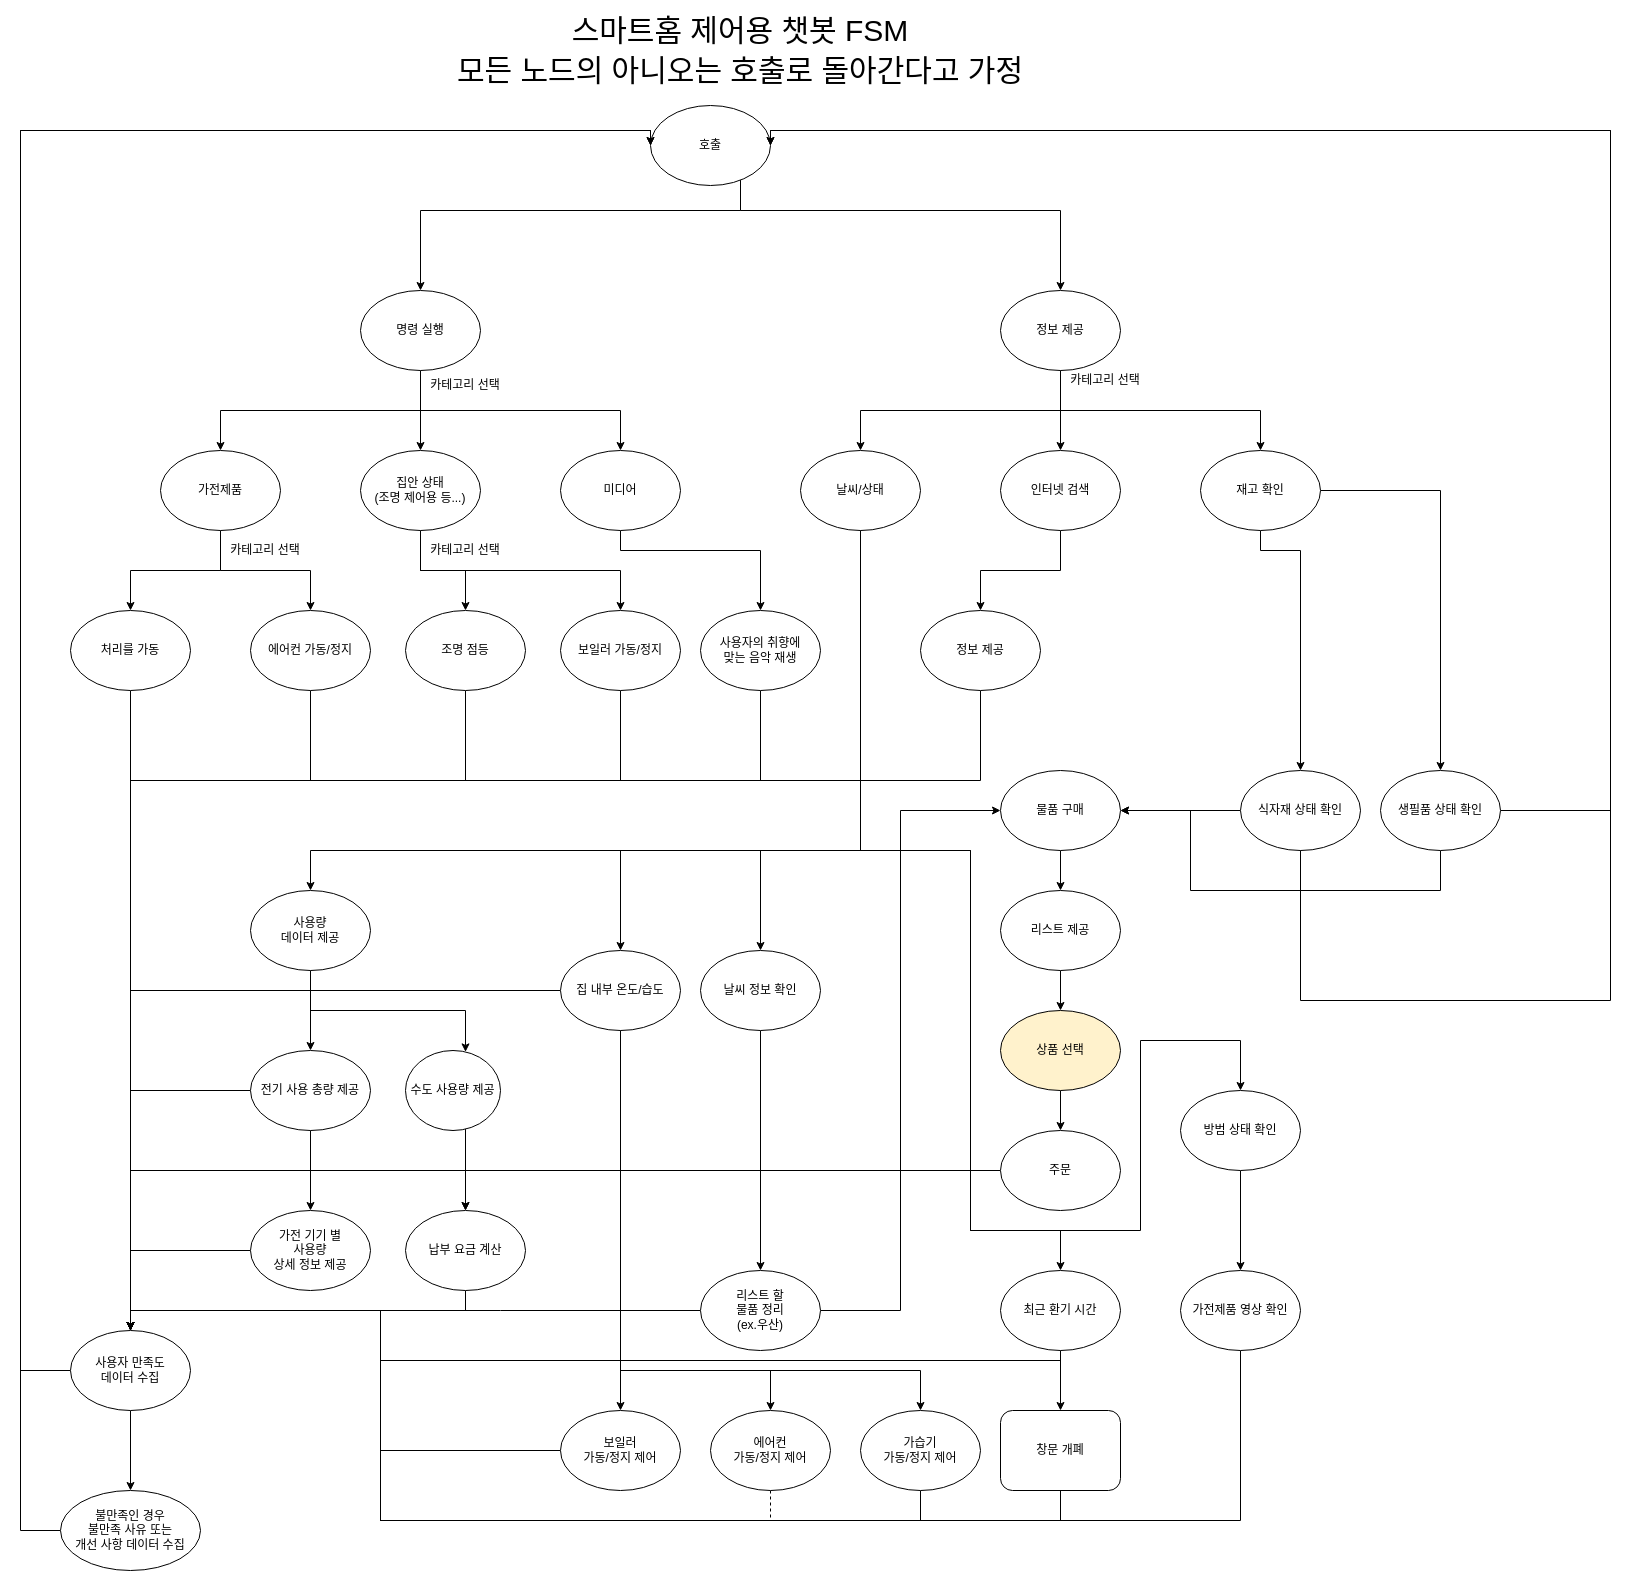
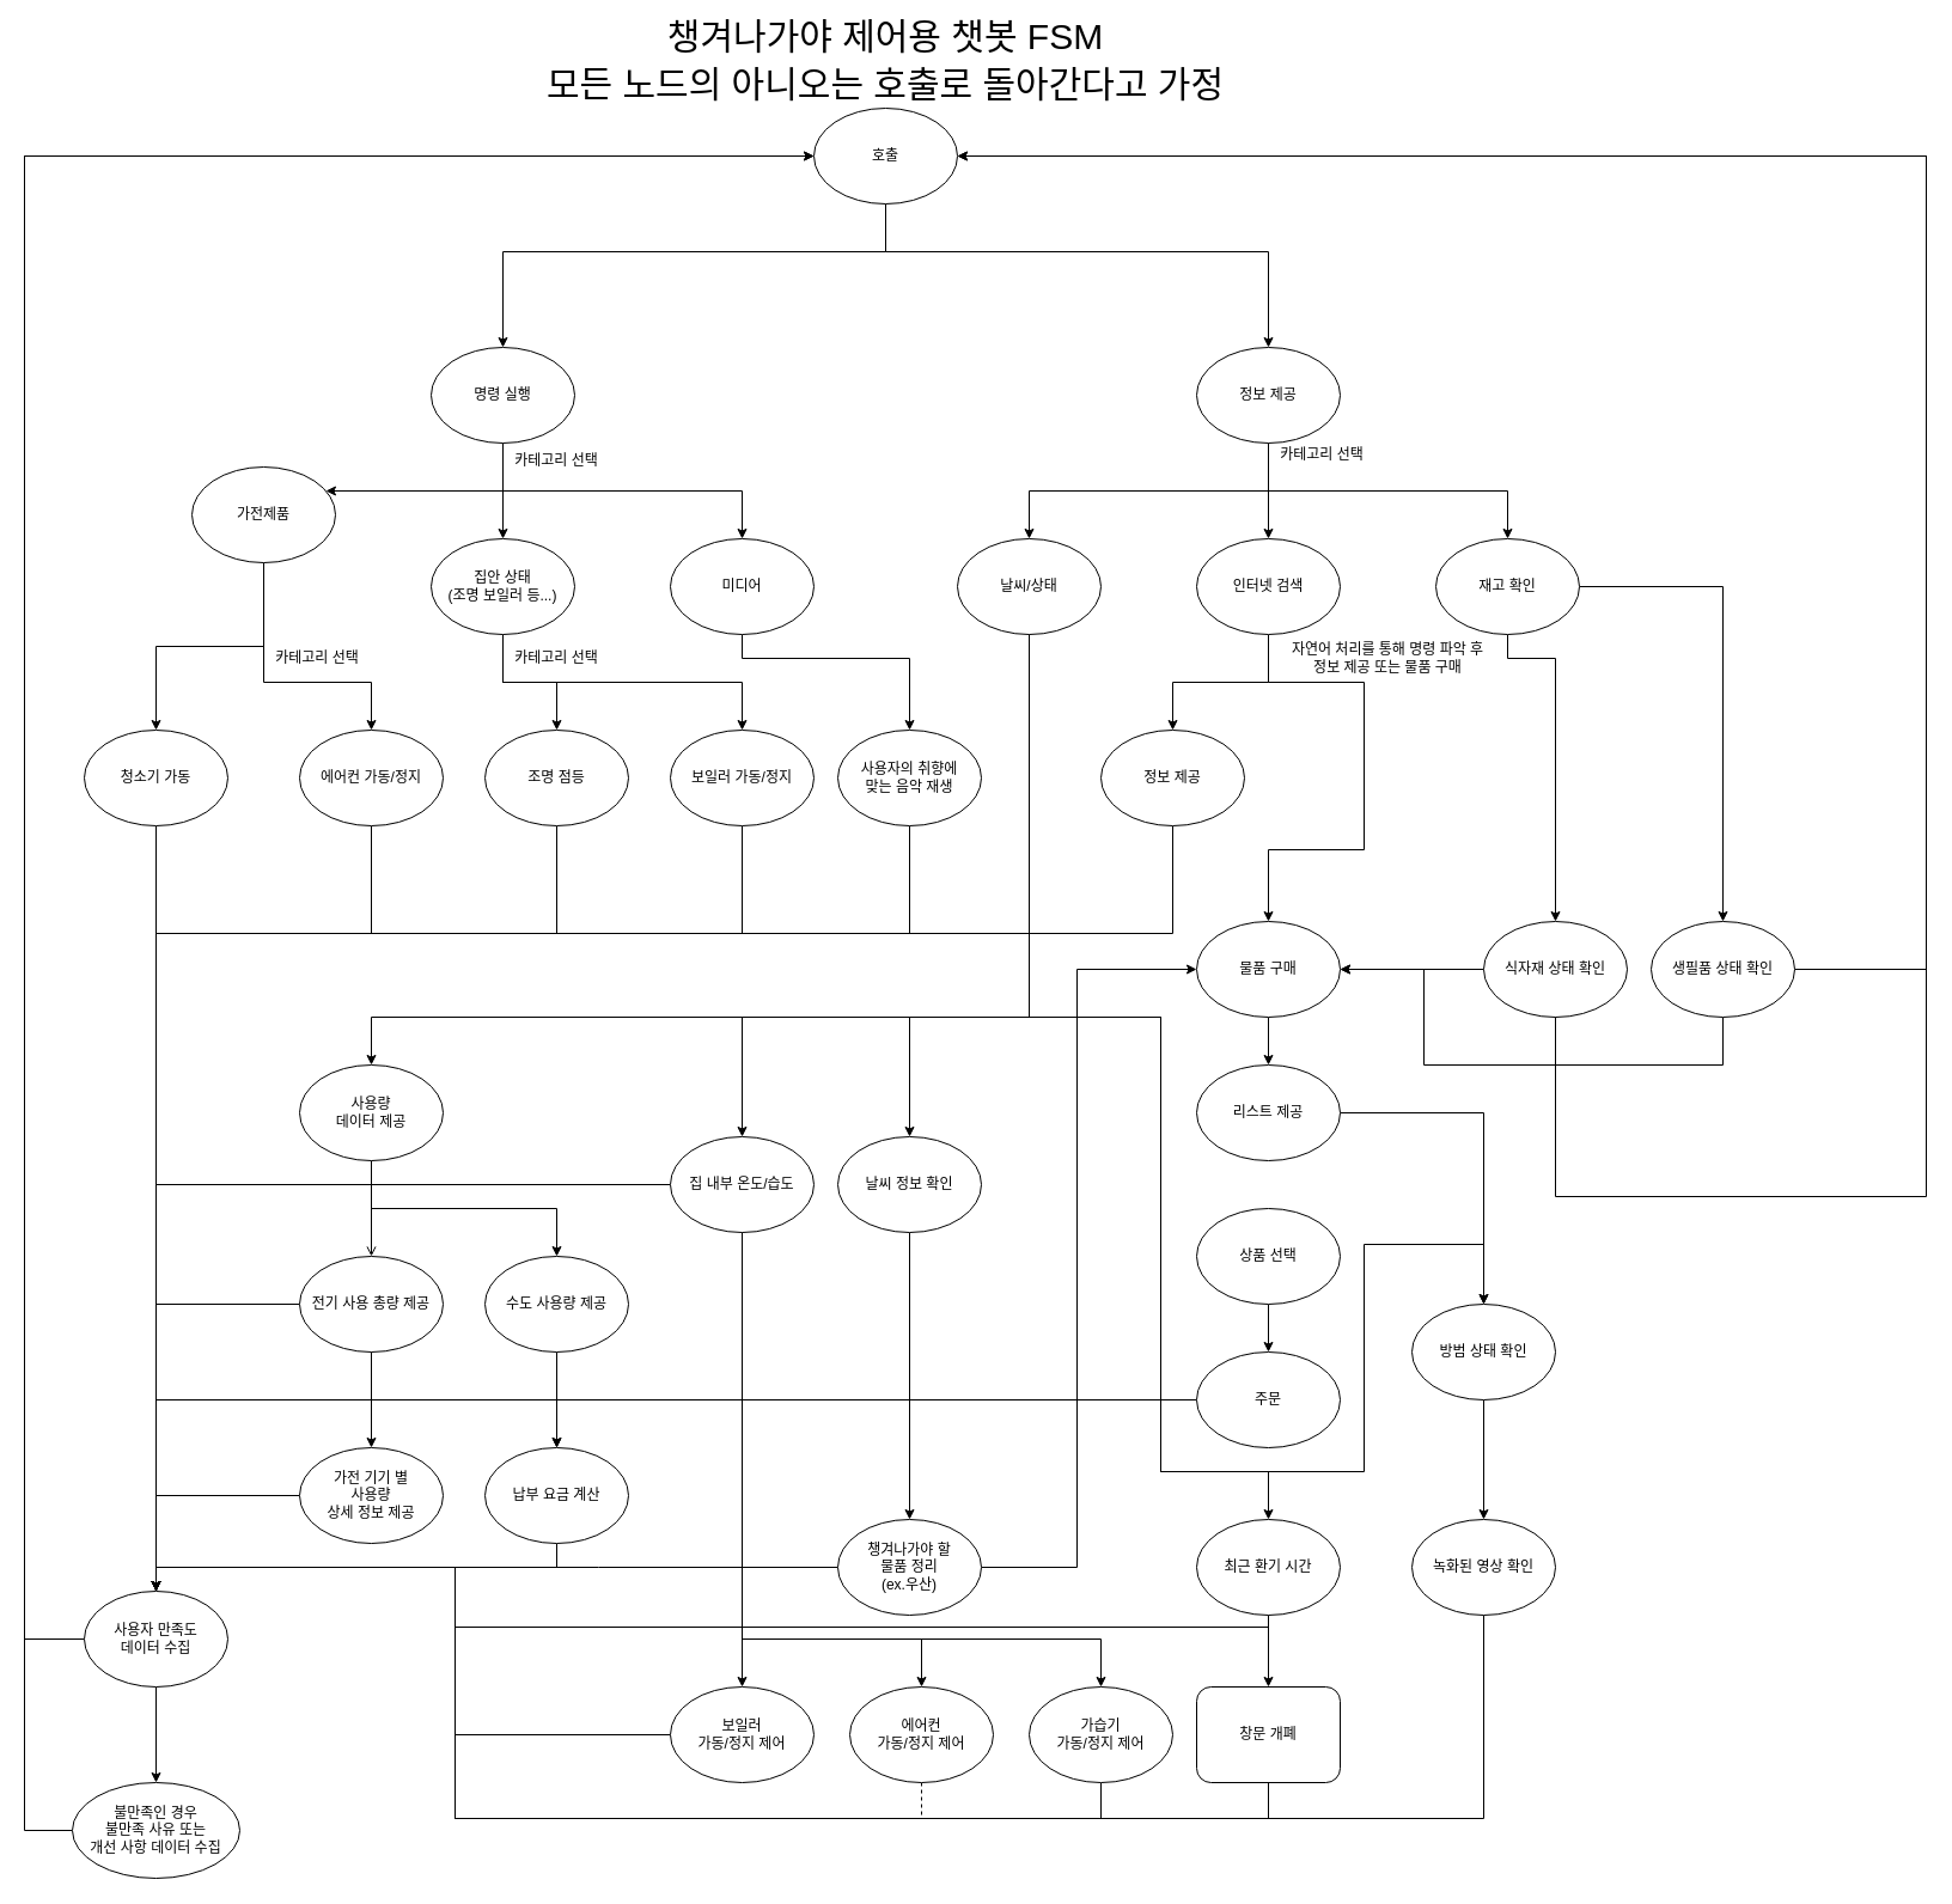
- <mxCell id="103" value="&lt;span style=&quot;font-size: 30px&quot;&gt;스마트홈 제어용 챗봇 FSM&lt;/span&gt;" style="text;html=1;strokeColor=none;fillColor=none;align=center;verticalAlign=middle;whiteSpace=wrap;rounded=0;" vertex="1" parent="1"><mxGeometry x="470" y="20" width="540" height="20" as="geometry" /></mxCell>
+ <mxCell id="103" value="&lt;span style=&quot;font-size: 30px&quot;&gt;챙겨나가야 제어용 챗봇 FSM&lt;/span&gt;" style="text;html=1;strokeColor=none;fillColor=none;align=center;verticalAlign=middle;whiteSpace=wrap;rounded=0;" vertex="1" parent="1"><mxGeometry x="470" y="20" width="540" height="20" as="geometry" /></mxCell>
- <mxCell id="4" value="호출" style="ellipse;whiteSpace=wrap;html=1;" vertex="1" parent="1"><mxGeometry x="650" y="105" width="120" height="80" as="geometry" /></mxCell>
+ <mxCell id="4" value="호출" style="ellipse;whiteSpace=wrap;html=1;" vertex="1" parent="1"><mxGeometry x="680" y="90" width="120" height="80" as="geometry" /></mxCell>
- <mxCell id="15" value="가전제품" style="ellipse;whiteSpace=wrap;html=1;" vertex="1" parent="1"><mxGeometry x="160" y="450" width="120" height="80" as="geometry" /></mxCell>
+ <mxCell id="15" value="가전제품" style="ellipse;whiteSpace=wrap;html=1;" vertex="1" parent="1"><mxGeometry x="160" y="390" width="120" height="80" as="geometry" /></mxCell>
- <mxCell id="18" value="집안 상태&lt;br&gt;(조명 제어용 등...)" style="ellipse;whiteSpace=wrap;html=1;" vertex="1" parent="1"><mxGeometry x="360" y="450" width="120" height="80" as="geometry" /></mxCell>
+ <mxCell id="18" value="집안 상태&lt;br&gt;(조명 보일러 등...)" style="ellipse;whiteSpace=wrap;html=1;" vertex="1" parent="1"><mxGeometry x="360" y="450" width="120" height="80" as="geometry" /></mxCell>
+ <mxCell id="57" value="자연어 처리를 통해 명령 파악 후&lt;br&gt;정보 제공 또는 물품 구매" style="text;html=1;strokeColor=none;fillColor=none;align=center;verticalAlign=middle;whiteSpace=wrap;rounded=0;" vertex="1" parent="1"><mxGeometry x="1060" y="540" width="200" height="20" as="geometry" /></mxCell>
- <mxCell id="36" value="처리를 가동" style="ellipse;whiteSpace=wrap;html=1;" vertex="1" parent="1"><mxGeometry x="70" y="610" width="120" height="80" as="geometry" /></mxCell>
+ <mxCell id="36" value="청소기 가동" style="ellipse;whiteSpace=wrap;html=1;" vertex="1" parent="1"><mxGeometry x="70" y="610" width="120" height="80" as="geometry" /></mxCell>
+ <mxCell id="30" style="edgeStyle=orthogonalEdgeStyle;rounded=0;orthogonalLoop=1;jettySize=auto;html=1;entryX=0.5;entryY=0;entryDx=0;entryDy=0;" edge="1" parent="1" source="57" target="51"><mxGeometry relative="1" as="geometry"><mxPoint x="1140" y="780" as="targetPoint" /><Array as="points"><mxPoint x="1060" y="570" /><mxPoint x="1140" y="570" /><mxPoint x="1140" y="710" /><mxPoint x="1060" y="710" /></Array></mxGeometry></mxCell>
- <mxCell id="78" value="" style="edgeStyle=orthogonalEdgeStyle;rounded=0;orthogonalLoop=1;jettySize=auto;html=1;" edge="1" parent="1" source="79" target="81"><mxGeometry relative="1" as="geometry" /></mxCell>
+ <mxCell id="78" value="" style="edgeStyle=orthogonalEdgeStyle;rounded=0;orthogonalLoop=1;jettySize=auto;html=1;" edge="1" parent="1" source="79" target="105"><mxGeometry relative="1" as="geometry" /></mxCell>
- <mxCell id="43" value="" style="edgeStyle=orthogonalEdgeStyle;rounded=0;orthogonalLoop=1;jettySize=auto;html=1;" edge="1" parent="1" source="45" target="66"><mxGeometry relative="1" as="geometry" /></mxCell>
+ <mxCell id="43" value="" style="edgeStyle=orthogonalEdgeStyle;rounded=0;orthogonalLoop=1;jettySize=auto;html=1;endArrow=open;" edge="1" parent="1" source="45" target="66"><mxGeometry relative="1" as="geometry" /></mxCell>
- <mxCell id="81" value="상품 선택" style="ellipse;whiteSpace=wrap;html=1;fillColor=#fff2cc;" vertex="1" parent="1"><mxGeometry x="1000" y="1010" width="120" height="80" as="geometry" /></mxCell>
+ <mxCell id="81" value="상품 선택" style="ellipse;whiteSpace=wrap;html=1;" vertex="1" parent="1"><mxGeometry x="1000" y="1010" width="120" height="80" as="geometry" /></mxCell>
- <mxCell id="75" value="수도 사용량 제공" style="ellipse;whiteSpace=wrap;html=1;" vertex="1" parent="1"><mxGeometry x="405" y="1050" width="95" height="80" as="geometry" /></mxCell>
+ <mxCell id="75" value="수도 사용량 제공" style="ellipse;whiteSpace=wrap;html=1;" vertex="1" parent="1"><mxGeometry x="405" y="1050" width="120" height="80" as="geometry" /></mxCell>
- <mxCell id="71" value="리스트 할&lt;br&gt;물품 정리&lt;br&gt;(ex.우산)" style="ellipse;whiteSpace=wrap;html=1;" vertex="1" parent="1"><mxGeometry x="700" y="1270" width="120" height="80" as="geometry" /></mxCell>
+ <mxCell id="71" value="챙겨나가야 할&lt;br&gt;물품 정리&lt;br&gt;(ex.우산)" style="ellipse;whiteSpace=wrap;html=1;" vertex="1" parent="1"><mxGeometry x="700" y="1270" width="120" height="80" as="geometry" /></mxCell>
- <mxCell id="107" value="가전제품 영상 확인" style="ellipse;whiteSpace=wrap;html=1;" vertex="1" parent="1"><mxGeometry x="1180" y="1270" width="120" height="80" as="geometry" /></mxCell>
+ <mxCell id="107" value="녹화된 영상 확인" style="ellipse;whiteSpace=wrap;html=1;" vertex="1" parent="1"><mxGeometry x="1180" y="1270" width="120" height="80" as="geometry" /></mxCell>
